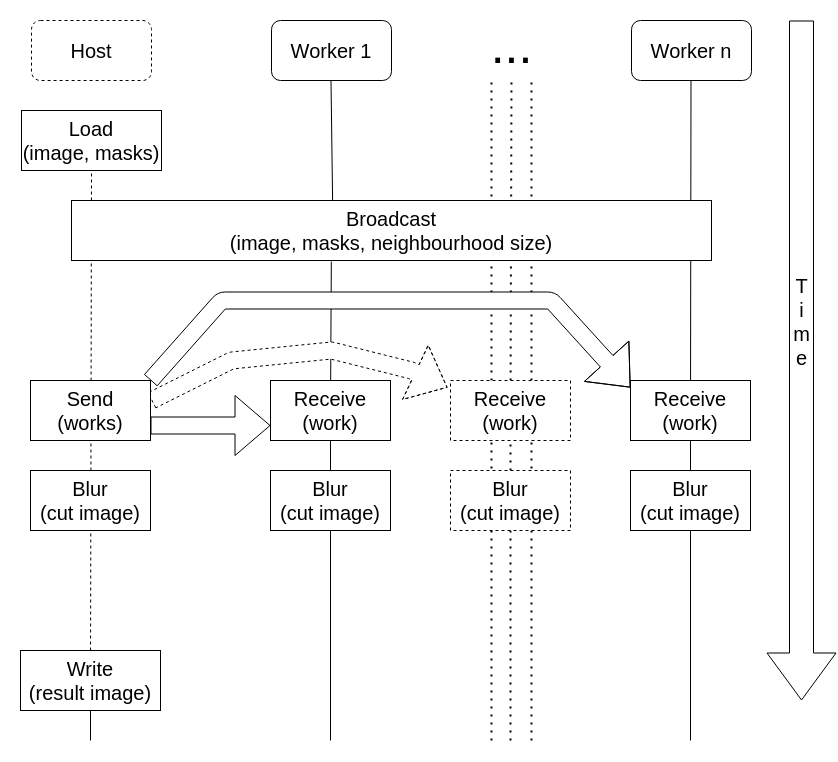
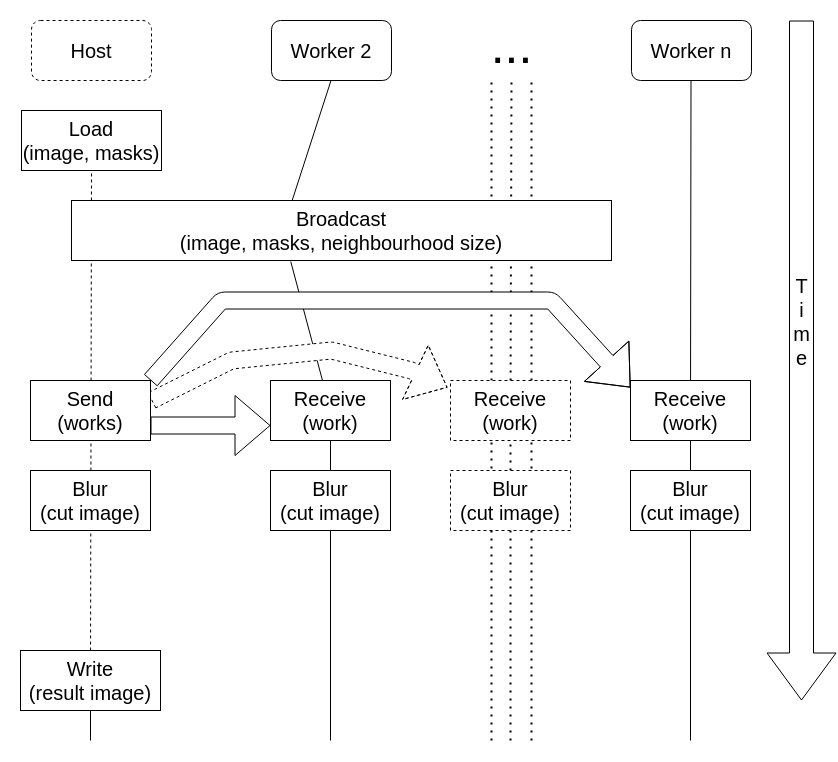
- <mxCell id="20" value="&lt;div&gt;&lt;font style=&quot;font-size: 20px&quot;&gt;Worker 1&lt;/font&gt;&lt;/div&gt;" style="rounded=1;whiteSpace=wrap;html=1;" vertex="1" parent="1"><mxGeometry x="271" y="20" width="120" height="60" as="geometry" /></mxCell>
+ <mxCell id="20" value="&lt;div&gt;&lt;font style=&quot;font-size: 20px&quot;&gt;Worker 2&lt;/font&gt;&lt;/div&gt;" style="rounded=1;whiteSpace=wrap;html=1;" vertex="1" parent="1"><mxGeometry x="271" y="20" width="120" height="60" as="geometry" /></mxCell>
- <mxCell id="27" value="&lt;div style=&quot;font-size: 20px&quot;&gt;&lt;font style=&quot;font-size: 20px&quot;&gt;Broadcast&lt;/font&gt;&lt;/div&gt;&lt;div style=&quot;font-size: 20px&quot;&gt;&lt;font style=&quot;font-size: 20px&quot;&gt;(image, masks, neighbourhood size)&lt;/font&gt;&lt;br&gt;&lt;/div&gt;" style="rounded=0;whiteSpace=wrap;html=1;" parent="1" vertex="1"><mxGeometry x="71" y="200" width="640" height="60" as="geometry" /></mxCell>
+ <mxCell id="27" value="&lt;div style=&quot;font-size: 20px&quot;&gt;&lt;font style=&quot;font-size: 20px&quot;&gt;Broadcast&lt;/font&gt;&lt;/div&gt;&lt;div style=&quot;font-size: 20px&quot;&gt;&lt;font style=&quot;font-size: 20px&quot;&gt;(image, masks, neighbourhood size)&lt;/font&gt;&lt;br&gt;&lt;/div&gt;" style="rounded=0;whiteSpace=wrap;html=1;" parent="1" vertex="1"><mxGeometry x="71" y="200" width="540" height="60" as="geometry" /></mxCell>
